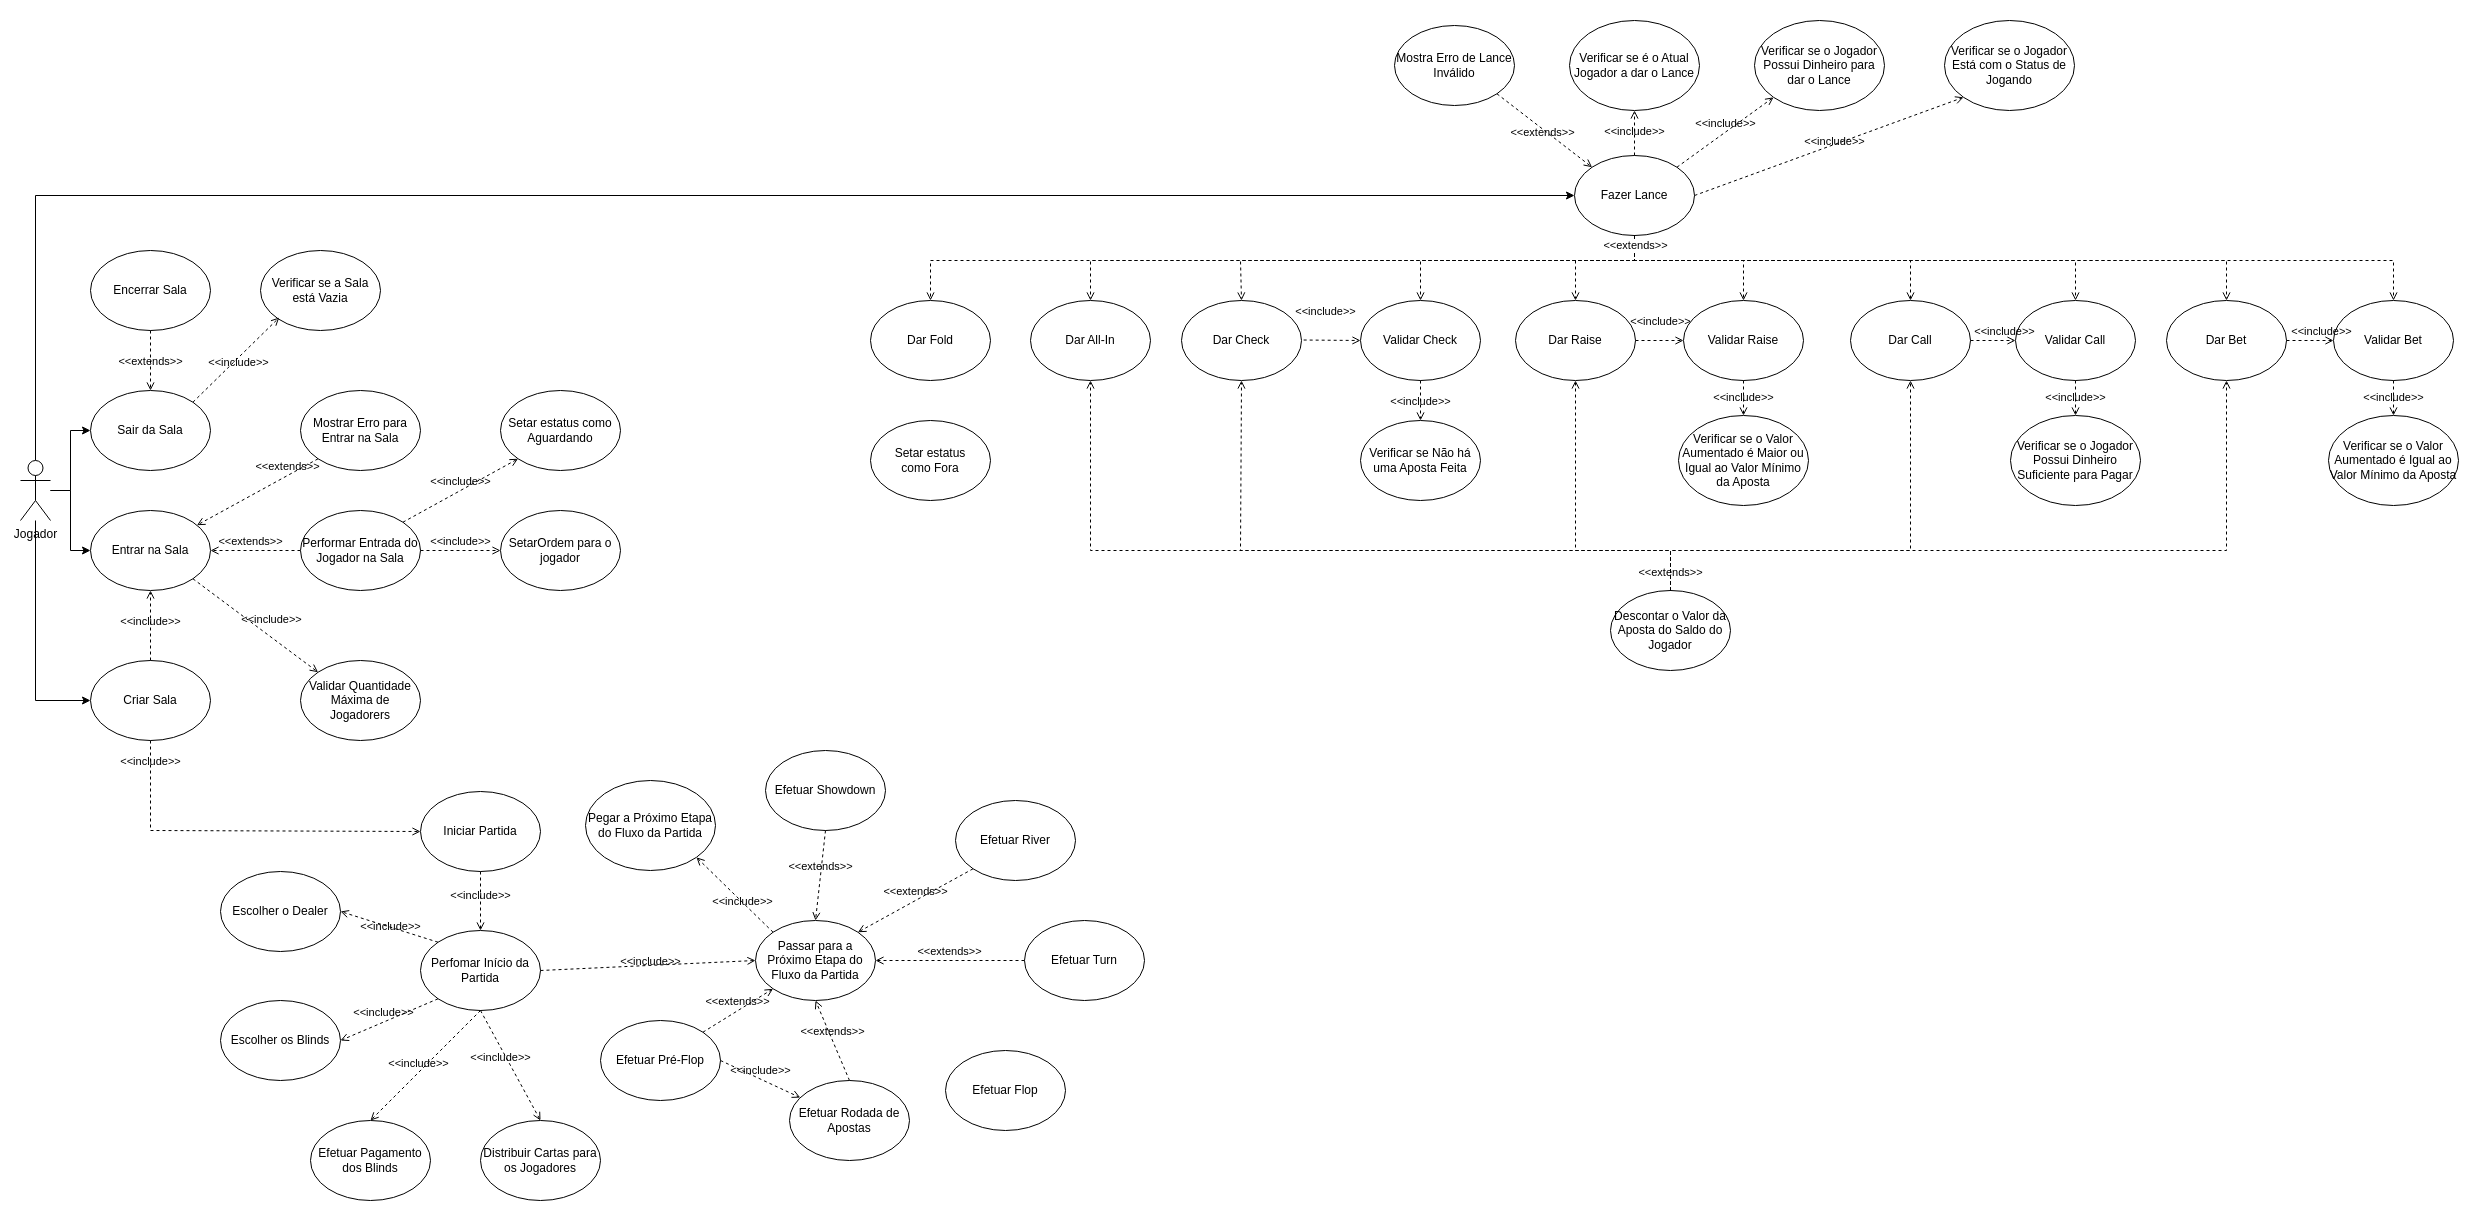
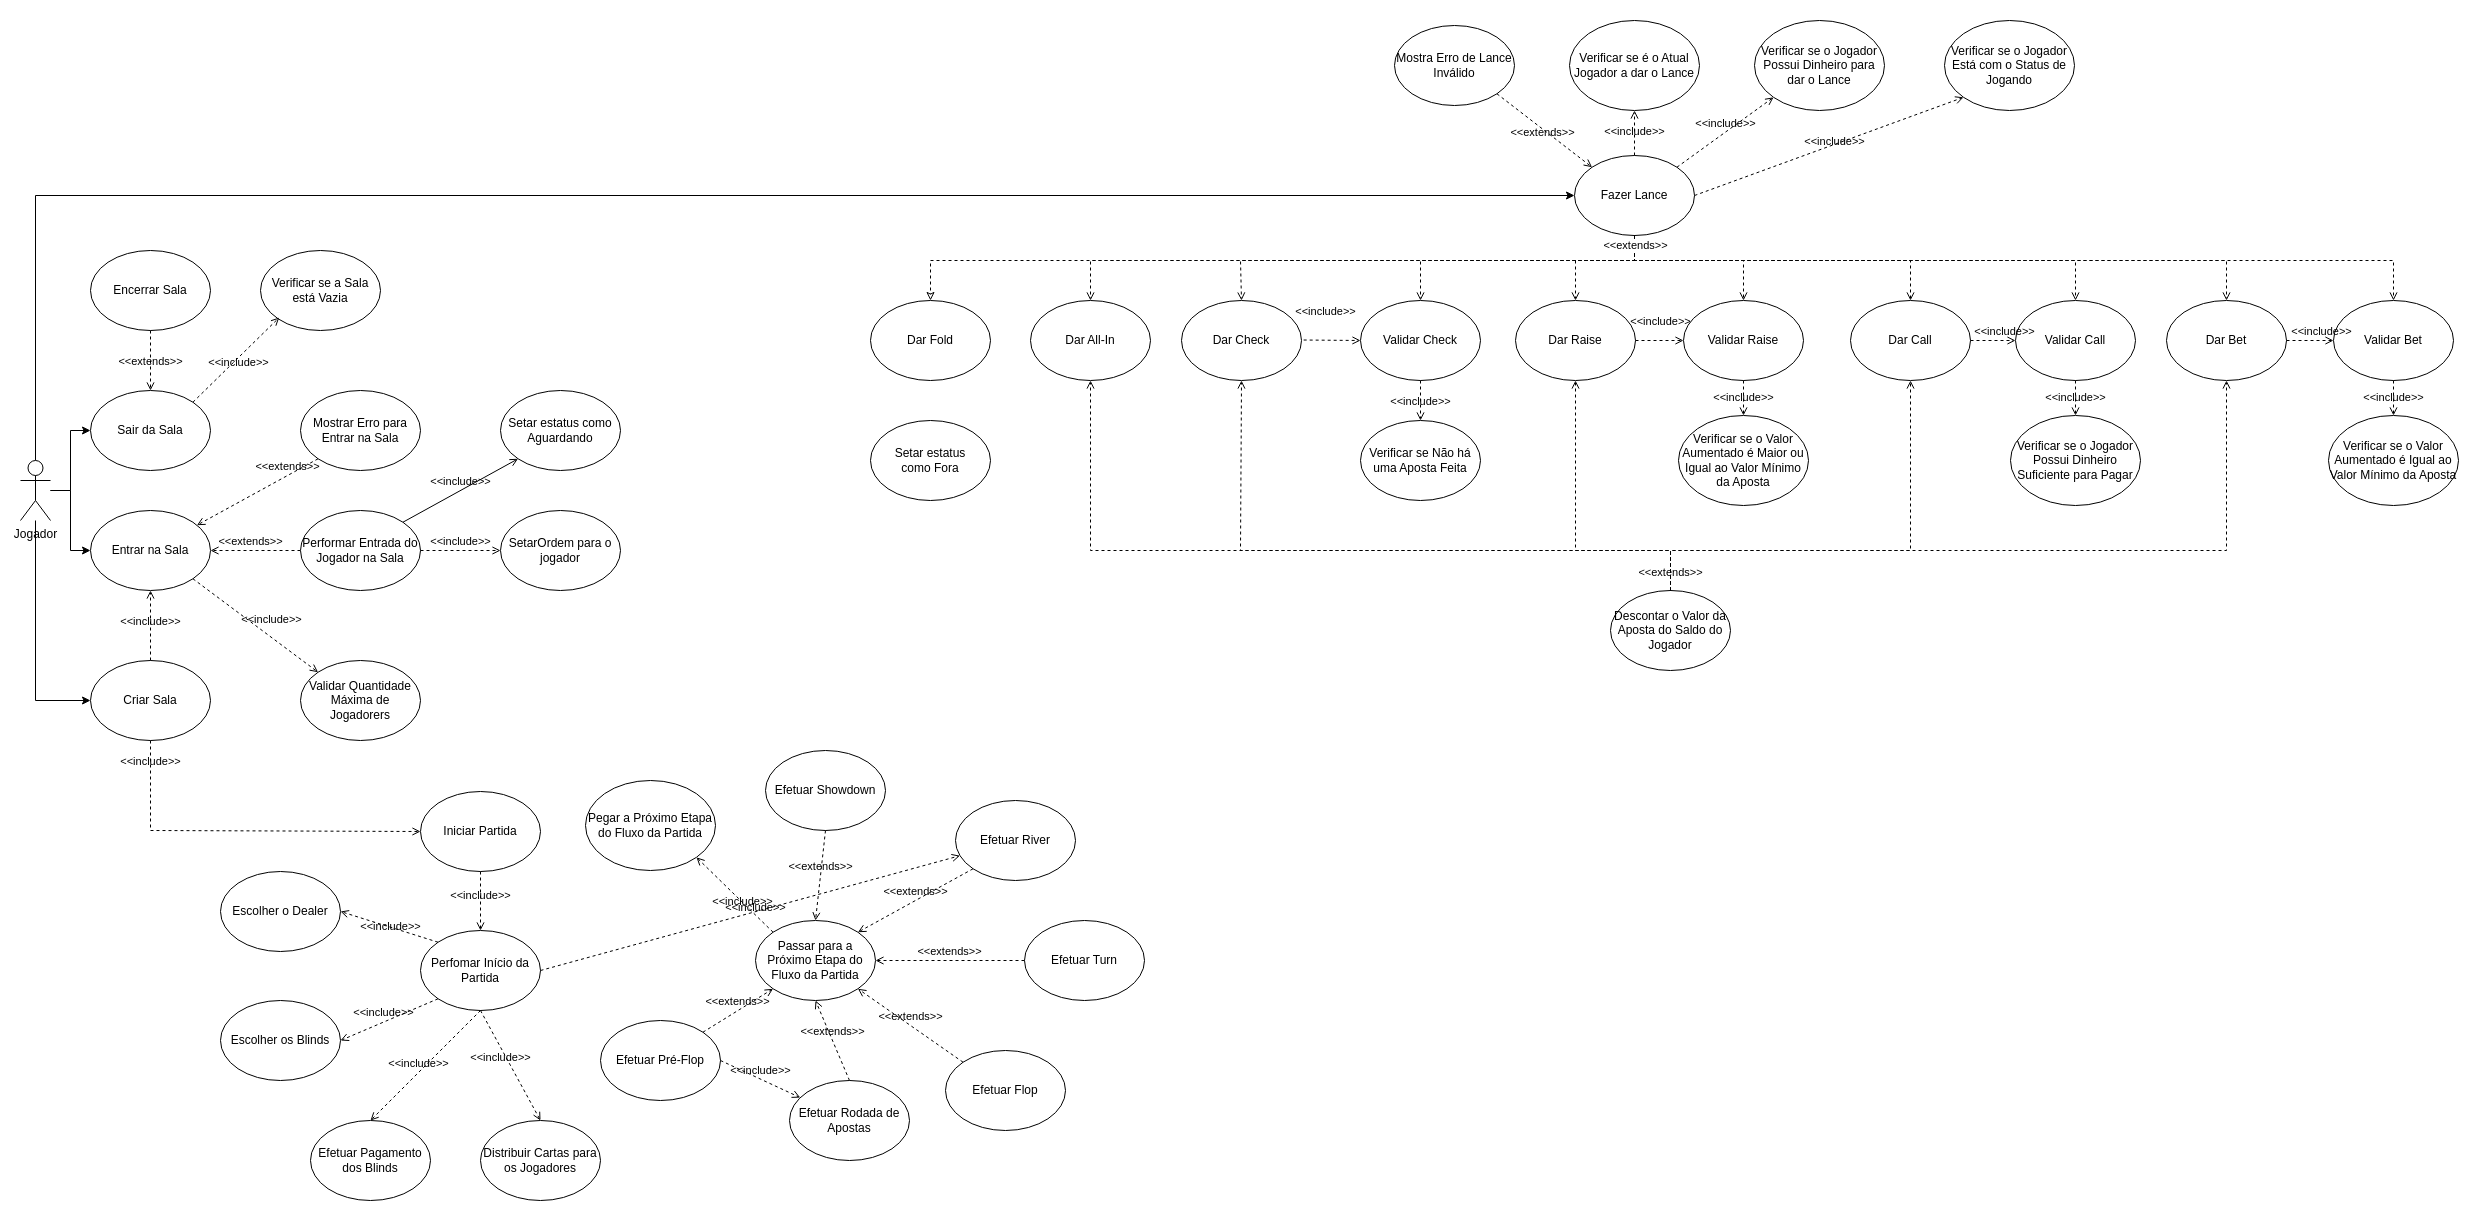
- <mxCell id="91" value="" style="html=1;verticalAlign=bottom;labelBackgroundColor=none;endArrow=open;endFill=0;dashed=1;rounded=0;entryX=0.5;entryY=0;entryDx=0;entryDy=0;exitX=0.5;exitY=1;exitDx=0;exitDy=0;" edge="1" parent="1" source="10" target="20"><mxGeometry width="160" relative="1" as="geometry"><mxPoint x="1630" y="240" as="sourcePoint" /><mxPoint x="1100" y="390" as="targetPoint" /><Array as="points"><mxPoint x="1634" y="260" /><mxPoint x="930" y="260" /></Array></mxGeometry></mxCell>
+ <mxCell id="91" value="" style="html=1;verticalAlign=bottom;labelBackgroundColor=none;endArrow=classic;endFill=0;dashed=1;rounded=0;entryX=0.5;entryY=0;entryDx=0;entryDy=0;exitX=0.5;exitY=1;exitDx=0;exitDy=0;" edge="1" parent="1" source="10" target="20"><mxGeometry width="160" relative="1" as="geometry"><mxPoint x="1630" y="240" as="sourcePoint" /><mxPoint x="1100" y="390" as="targetPoint" /><Array as="points"><mxPoint x="1634" y="260" /><mxPoint x="930" y="260" /></Array></mxGeometry></mxCell>
- <mxCell id="54" value="&amp;lt;&amp;lt;include&amp;gt;&amp;gt;" style="html=1;verticalAlign=bottom;labelBackgroundColor=none;endArrow=open;endFill=0;dashed=1;rounded=0;exitX=1;exitY=0;exitDx=0;exitDy=0;entryX=0;entryY=1;entryDx=0;entryDy=0;" parent="1" source="53" target="50" edge="1"><mxGeometry width="160" relative="1" as="geometry"><mxPoint x="630" y="510" as="sourcePoint" /><mxPoint x="790" y="510" as="targetPoint" /></mxGeometry></mxCell>
+ <mxCell id="54" value="&amp;lt;&amp;lt;include&amp;gt;&amp;gt;" style="html=1;verticalAlign=bottom;labelBackgroundColor=none;endArrow=open;endFill=0;dashed=0;rounded=0;exitX=1;exitY=0;exitDx=0;exitDy=0;entryX=0;entryY=1;entryDx=0;entryDy=0;" parent="1" source="53" target="50" edge="1"><mxGeometry width="160" relative="1" as="geometry"><mxPoint x="630" y="510" as="sourcePoint" /><mxPoint x="790" y="510" as="targetPoint" /></mxGeometry></mxCell>
- <mxCell id="77" value="&amp;lt;&amp;lt;include&amp;gt;&amp;gt;" style="html=1;verticalAlign=bottom;labelBackgroundColor=none;endArrow=open;endFill=0;dashed=1;rounded=0;exitX=1;exitY=0.5;exitDx=0;exitDy=0;entryX=0;entryY=0.5;entryDx=0;entryDy=0;" parent="1" source="60" target="75" edge="1"><mxGeometry x="0.021" y="-5" width="160" relative="1" as="geometry"><mxPoint x="532" y="1008" as="sourcePoint" /><mxPoint x="628" y="1061" as="targetPoint" /><mxPoint as="offset" /></mxGeometry></mxCell>
+ <mxCell id="77" value="&amp;lt;&amp;lt;include&amp;gt;&amp;gt;" style="html=1;verticalAlign=bottom;labelBackgroundColor=none;endArrow=open;endFill=0;dashed=1;rounded=0;exitX=1;exitY=0.5;exitDx=0;exitDy=0;" parent="1" source="60" target="67" edge="1"><mxGeometry x="0.021" y="-5" width="160" relative="1" as="geometry"><mxPoint x="532" y="1008" as="sourcePoint" /><mxPoint x="628" y="1061" as="targetPoint" /><mxPoint as="offset" /></mxGeometry></mxCell>
+ <mxCell id="82" value="&amp;lt;&amp;lt;extends&amp;gt;&amp;gt;" style="html=1;verticalAlign=bottom;labelBackgroundColor=none;endArrow=open;endFill=0;dashed=1;rounded=0;exitX=0;exitY=0;exitDx=0;exitDy=0;entryX=1;entryY=1;entryDx=0;entryDy=0;" parent="1" source="64" target="75" edge="1"><mxGeometry width="160" relative="1" as="geometry"><mxPoint x="997" y="1115" as="sourcePoint" /><mxPoint x="987" y="1045" as="targetPoint" /></mxGeometry></mxCell>
